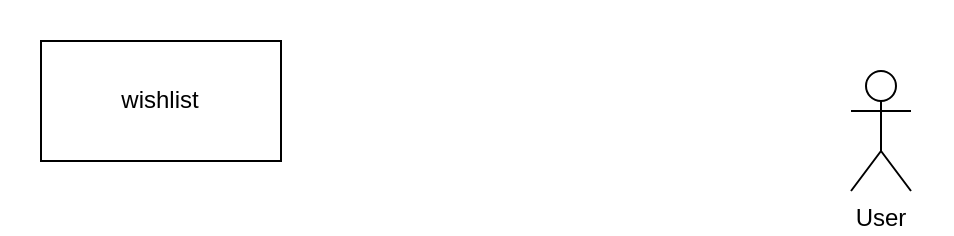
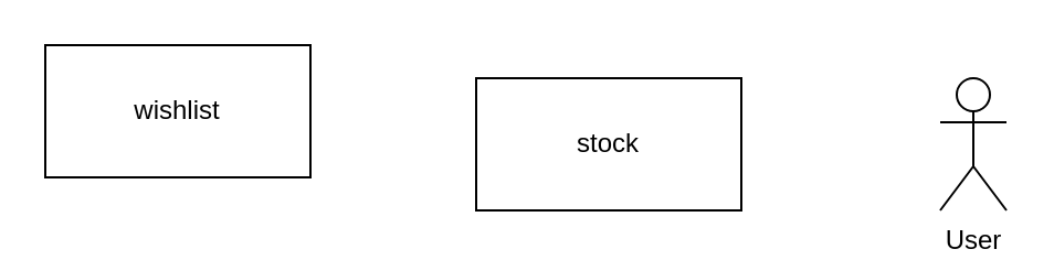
+ <mxCell id="3" value="stock" style="rounded=0;whiteSpace=wrap;html=1;" vertex="1" parent="1"><mxGeometry x="215" y="35" width="120" height="60" as="geometry" /></mxCell>
